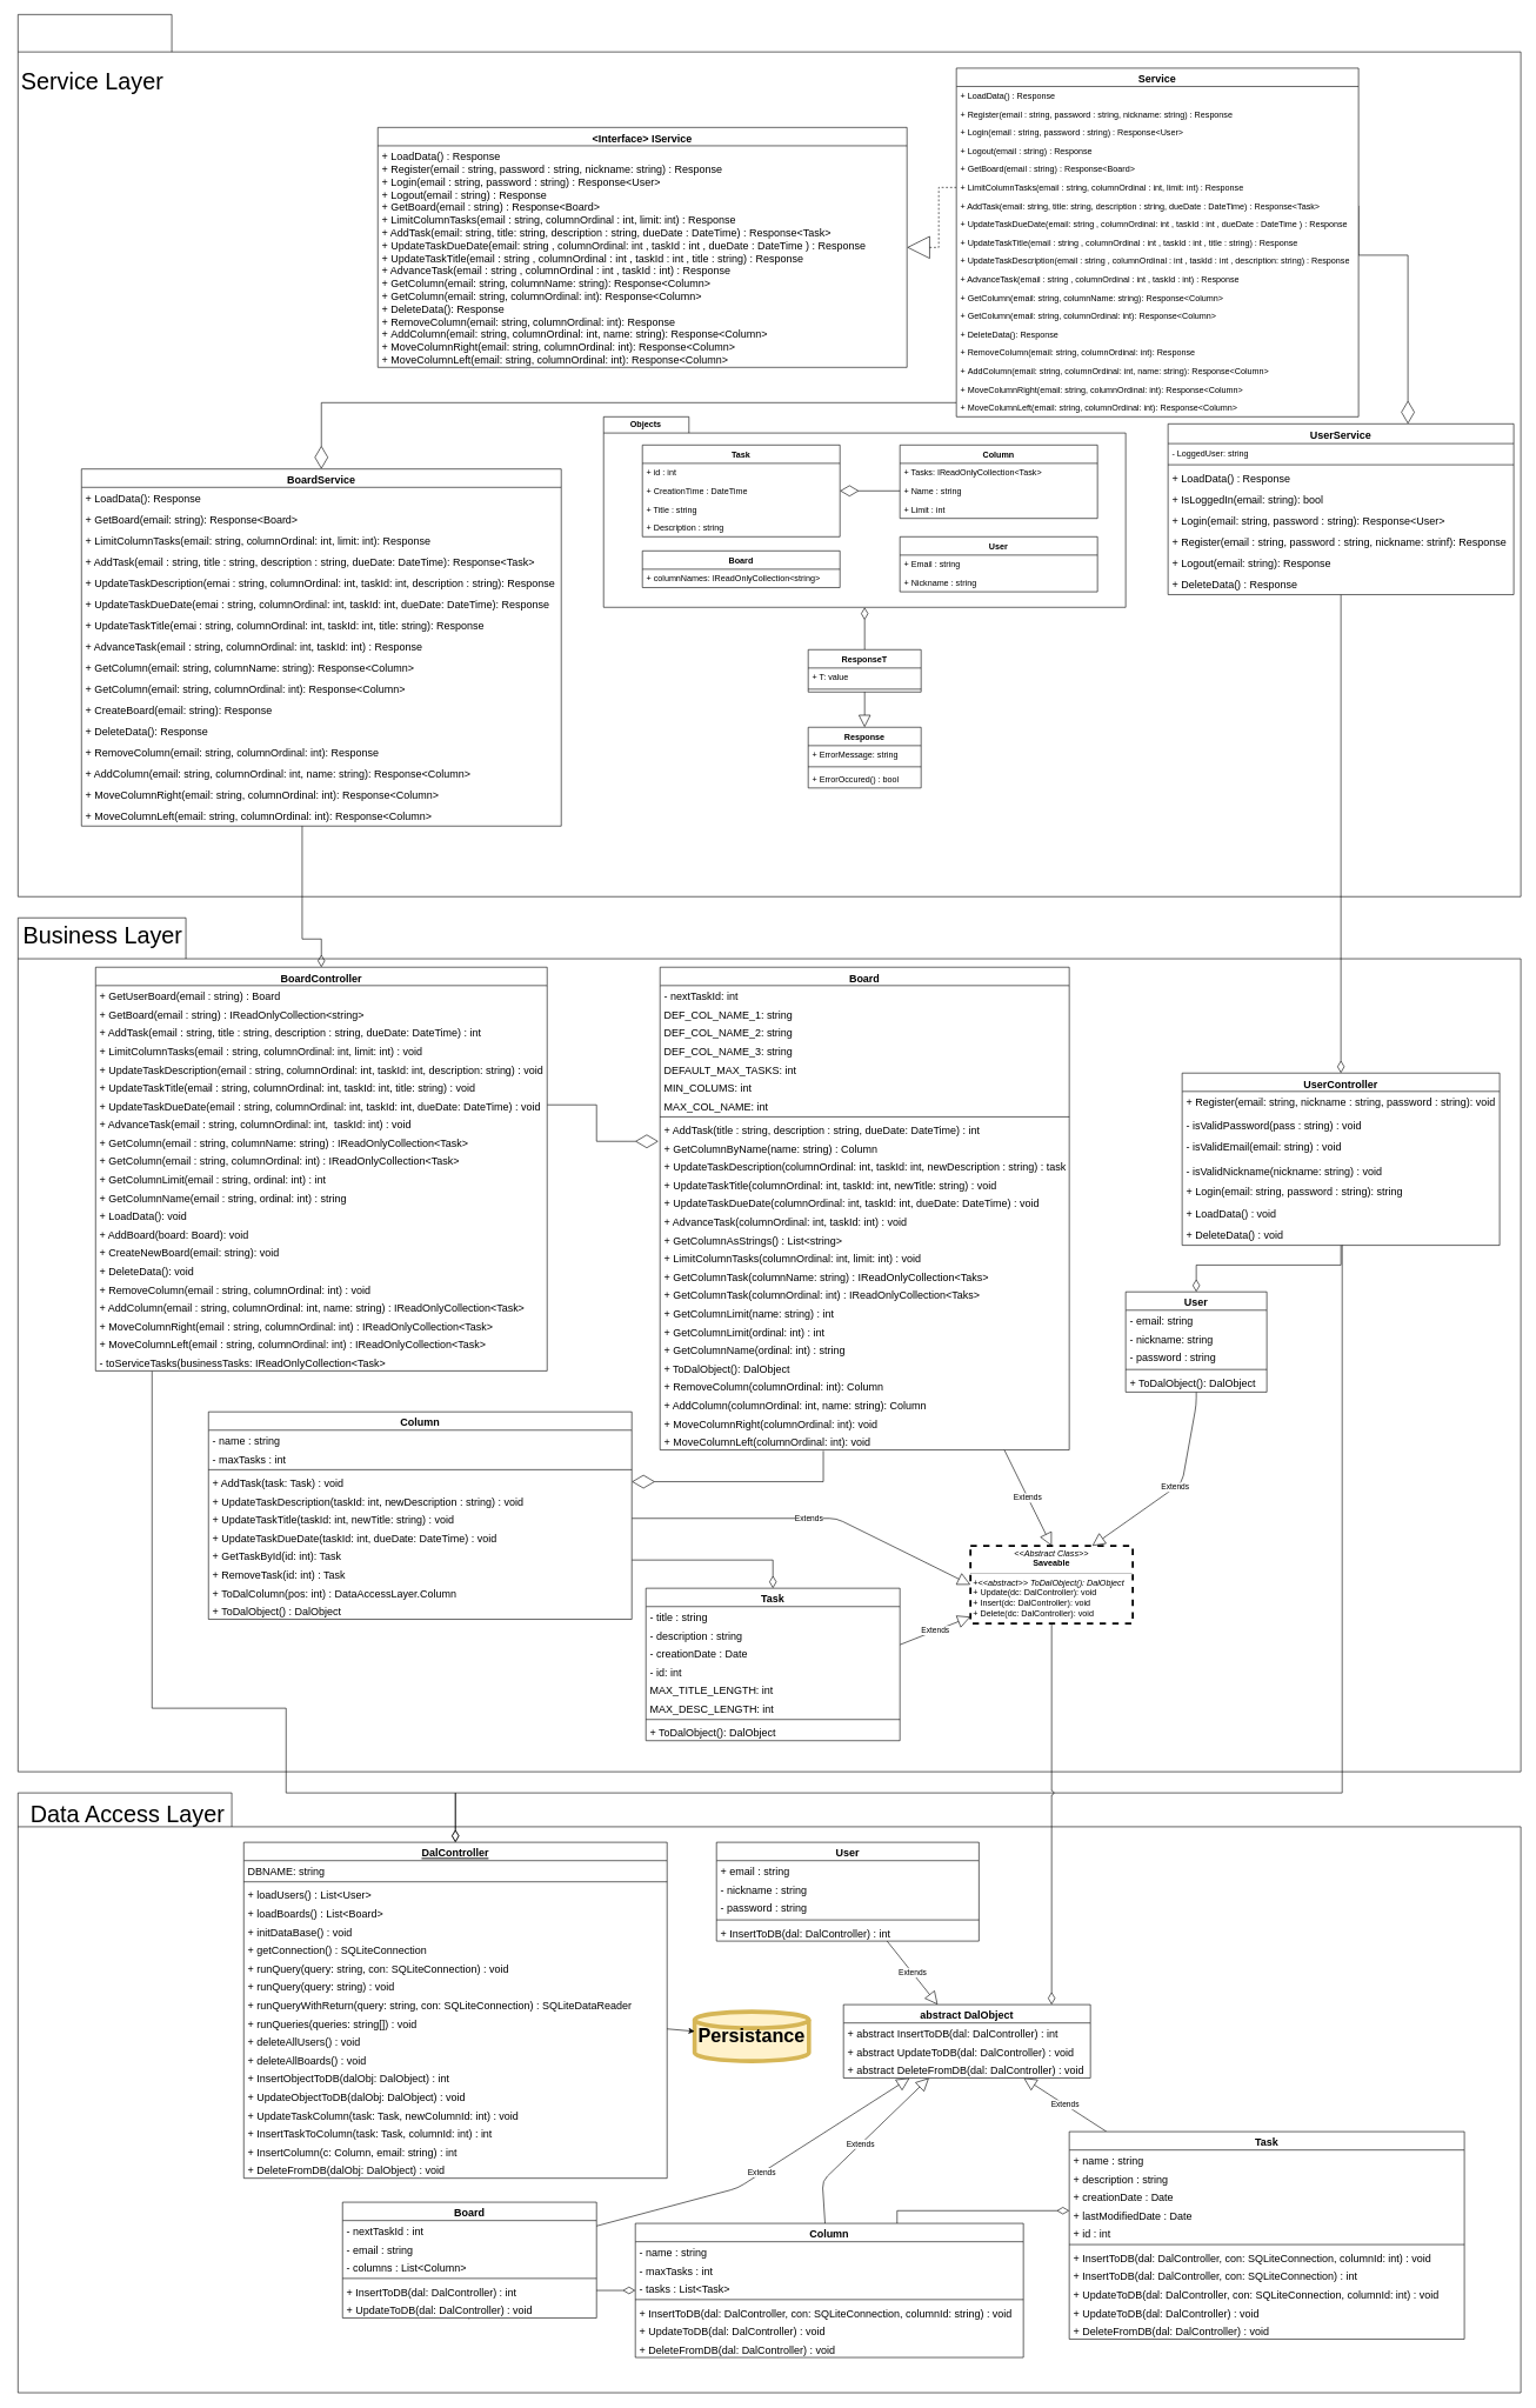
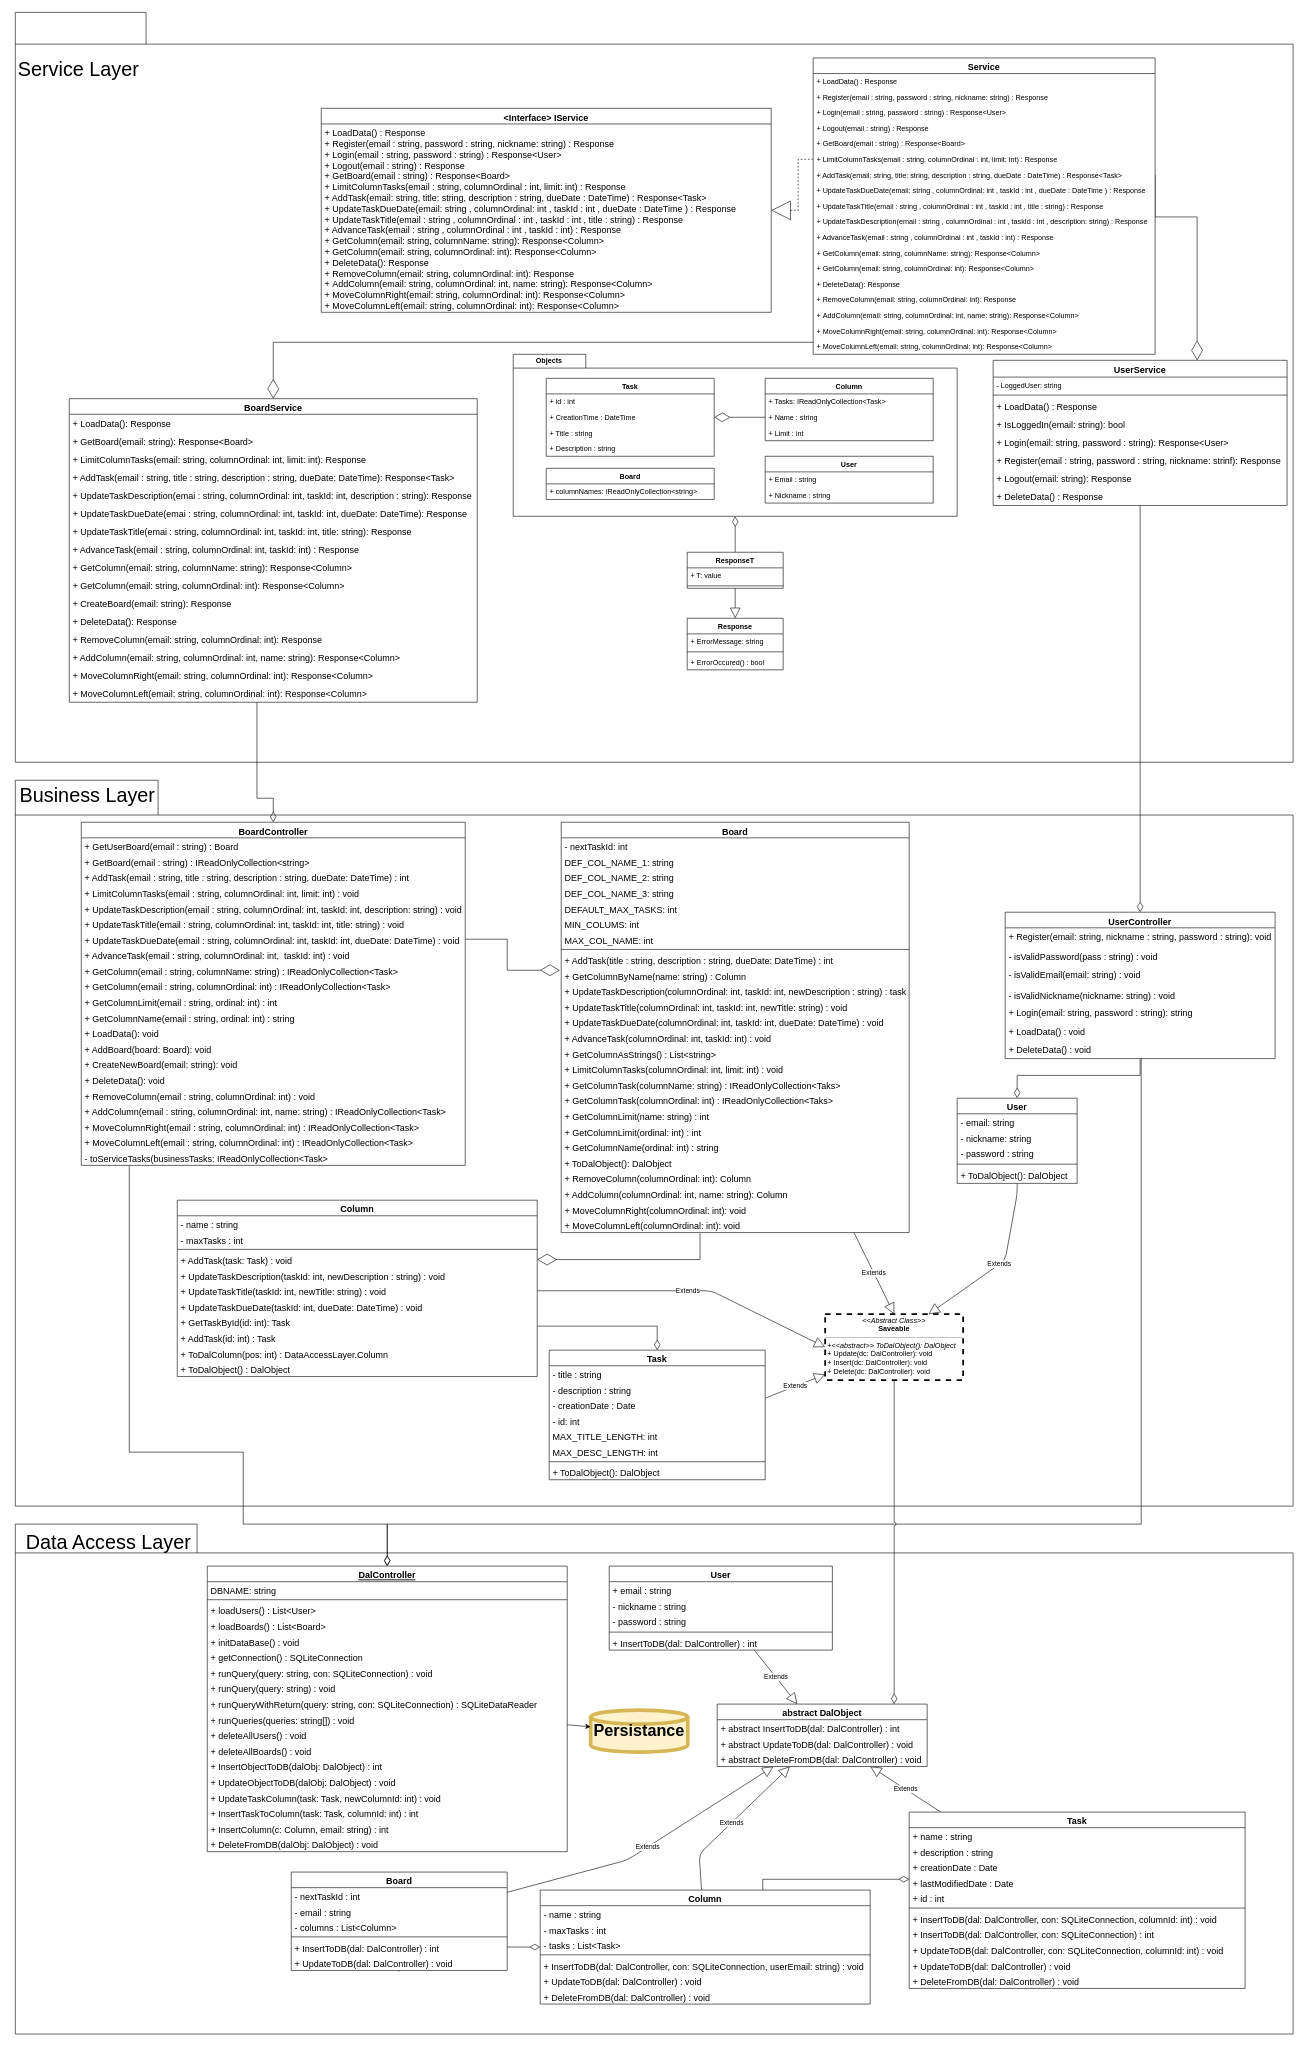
- <mxCell id="236" value="+ RemoveTask(id: int) : Task" style="text;strokeColor=none;fillColor=none;align=left;verticalAlign=top;spacingLeft=4;spacingRight=4;overflow=hidden;rotatable=0;points=[[0,0.5],[1,0.5]];portConstraint=eastwest;fontSize=15;" parent="227" vertex="1"><mxGeometry y="216" width="600" height="26" as="geometry" /></mxCell>
+ <mxCell id="236" value="+ AddTask(id: int) : Task" style="text;strokeColor=none;fillColor=none;align=left;verticalAlign=top;spacingLeft=4;spacingRight=4;overflow=hidden;rotatable=0;points=[[0,0.5],[1,0.5]];portConstraint=eastwest;fontSize=15;" parent="227" vertex="1"><mxGeometry y="216" width="600" height="26" as="geometry" /></mxCell>
- <mxCell id="156" value="+ InsertToDB(dal: DalController, con: SQLiteConnection, columnId: string) : void" style="text;strokeColor=none;fillColor=none;align=left;verticalAlign=top;spacingLeft=4;spacingRight=4;overflow=hidden;rotatable=0;points=[[0,0.5],[1,0.5]];portConstraint=eastwest;fontSize=15;" parent="151" vertex="1"><mxGeometry y="112" width="550" height="26" as="geometry" /></mxCell>
+ <mxCell id="156" value="+ InsertToDB(dal: DalController, con: SQLiteConnection, userEmail: string) : void" style="text;strokeColor=none;fillColor=none;align=left;verticalAlign=top;spacingLeft=4;spacingRight=4;overflow=hidden;rotatable=0;points=[[0,0.5],[1,0.5]];portConstraint=eastwest;fontSize=15;" parent="151" vertex="1"><mxGeometry y="112" width="550" height="26" as="geometry" /></mxCell>
